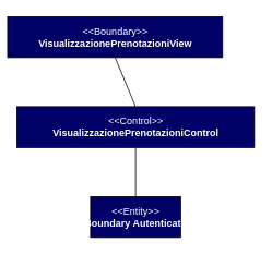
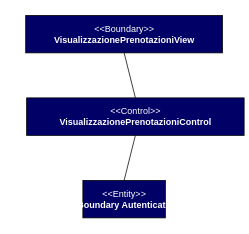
- <mxCell id="3" value="&lt;font color=&quot;#ffffff&quot;&gt;&amp;lt;&amp;lt;Boundary&amp;gt;&amp;gt;&lt;br&gt;&lt;b&gt;VisualizzazionePrenotazioniView&lt;/b&gt;&lt;/font&gt;" style="html=1;fillColor=#000066;" parent="1" vertex="1"><mxGeometry x="8.75" y="20" width="262.5" height="50" as="geometry" /></mxCell>
+ <mxCell id="3" value="&lt;font color=&quot;#ffffff&quot;&gt;&amp;lt;&amp;lt;Boundary&amp;gt;&amp;gt;&lt;br&gt;&lt;b&gt;VisualizzazionePrenotazioniView&lt;/b&gt;&lt;/font&gt;" style="html=1;fillColor=#000066;" parent="1" vertex="1"><mxGeometry x="33.75" y="20" width="262.5" height="50" as="geometry" /></mxCell>
- <mxCell id="4" value="&lt;font color=&quot;#ffffff&quot;&gt;&amp;lt;&amp;lt;Control&amp;gt;&amp;gt;&lt;br&gt;&lt;/font&gt;&lt;b&gt;&lt;font color=&quot;#ffffff&quot;&gt;VisualizzazionePrenotazioniControl&lt;/font&gt;&lt;br&gt;&lt;/b&gt;" style="html=1;fillColor=#000066;" parent="1" vertex="1"><mxGeometry x="20" y="130" width="290" height="50" as="geometry" /></mxCell>
+ <mxCell id="4" value="&lt;font color=&quot;#ffffff&quot;&gt;&amp;lt;&amp;lt;Control&amp;gt;&amp;gt;&lt;br&gt;&lt;/font&gt;&lt;b&gt;&lt;font color=&quot;#ffffff&quot;&gt;VisualizzazionePrenotazioniControl&lt;/font&gt;&lt;br&gt;&lt;/b&gt;" style="html=1;fillColor=#000066;" parent="1" vertex="1"><mxGeometry x="35" y="130" width="290" height="50" as="geometry" /></mxCell>
